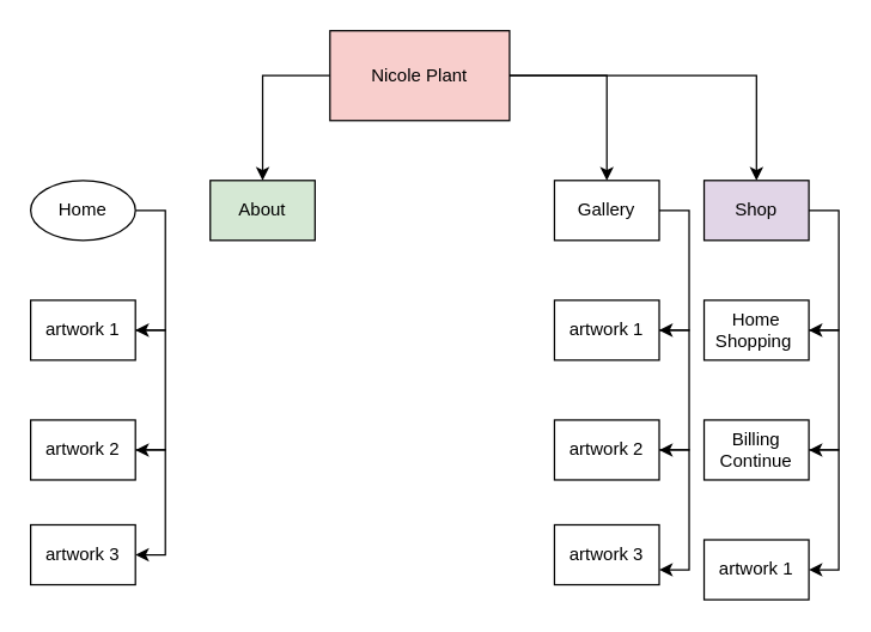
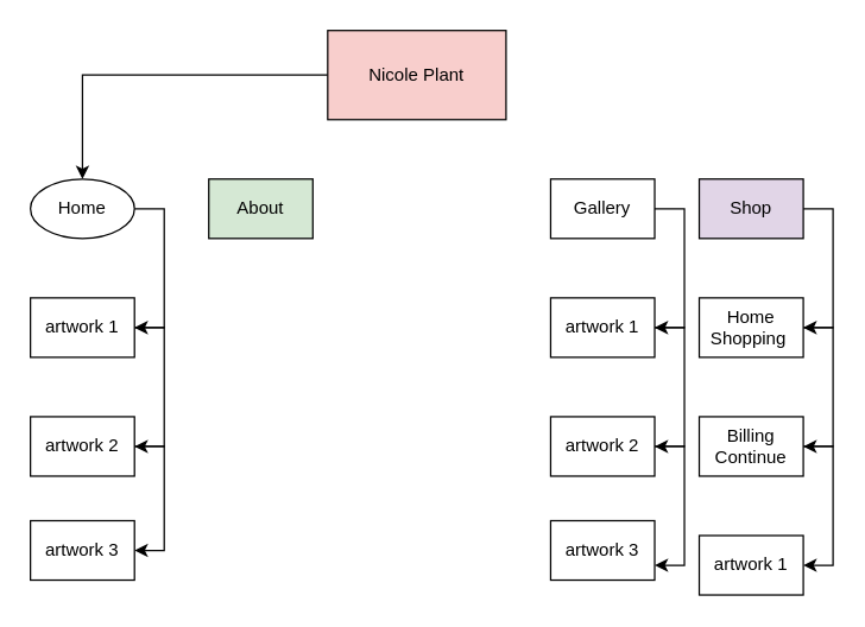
+ <mxCell id="2" value="" style="edgeStyle=orthogonalEdgeStyle;rounded=0;orthogonalLoop=1;jettySize=auto;html=1;" parent="1" source="6" target="8" edge="1"><mxGeometry relative="1" as="geometry" /></mxCell>
- <mxCell id="3" value="" style="edgeStyle=orthogonalEdgeStyle;rounded=0;orthogonalLoop=1;jettySize=auto;html=1;" parent="1" source="6" target="9" edge="1"><mxGeometry relative="1" as="geometry" /></mxCell>
- <mxCell id="5" value="" style="edgeStyle=orthogonalEdgeStyle;rounded=0;orthogonalLoop=1;jettySize=auto;html=1;" parent="1" source="6" target="11" edge="1"><mxGeometry relative="1" as="geometry" /></mxCell>
- <mxCell id="4" value="" style="edgeStyle=orthogonalEdgeStyle;rounded=0;orthogonalLoop=1;jettySize=auto;html=1;" parent="1" source="6" target="10" edge="1"><mxGeometry relative="1" as="geometry" /></mxCell>
